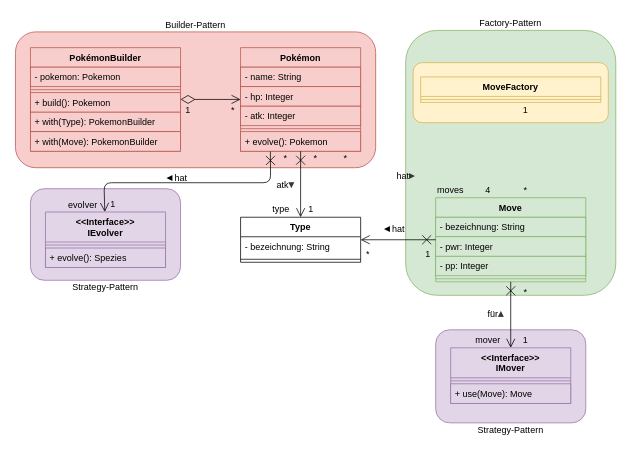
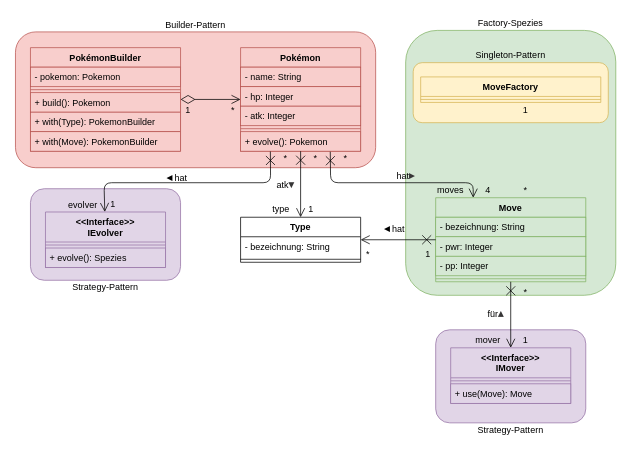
- <mxCell id="65" value="Factory-Pattern" style="text;html=1;strokeColor=none;fillColor=none;align=center;verticalAlign=middle;whiteSpace=wrap;rounded=0;" vertex="1" parent="1"><mxGeometry x="620" y="20" width="120" height="20" as="geometry" /></mxCell>
+ <mxCell id="65" value="Factory-Spezies" style="text;html=1;strokeColor=none;fillColor=none;align=center;verticalAlign=middle;whiteSpace=wrap;rounded=0;" vertex="1" parent="1"><mxGeometry x="620" y="20" width="120" height="20" as="geometry" /></mxCell>
+ <mxCell id="66" value="Singleton-Pattern" style="text;html=1;strokeColor=none;fillColor=none;align=center;verticalAlign=middle;whiteSpace=wrap;rounded=0;" vertex="1" parent="1"><mxGeometry x="620" y="63" width="120" height="20" as="geometry" /></mxCell>
+ <mxCell id="30" value="" style="endArrow=open;html=1;startArrow=cross;startFill=0;startSize=10;endFill=0;endSize=10;exitX=0.747;exitY=1.026;exitDx=0;exitDy=0;entryX=0.25;entryY=0;entryDx=0;entryDy=0;exitPerimeter=0;" parent="1" source="12" target="19" edge="1"><mxGeometry width="50" height="50" relative="1" as="geometry"><mxPoint x="330" y="250" as="sourcePoint" /><mxPoint x="130" y="353" as="targetPoint" /><Array as="points"><mxPoint x="440" y="243" /><mxPoint x="630" y="243" /></Array></mxGeometry></mxCell>
